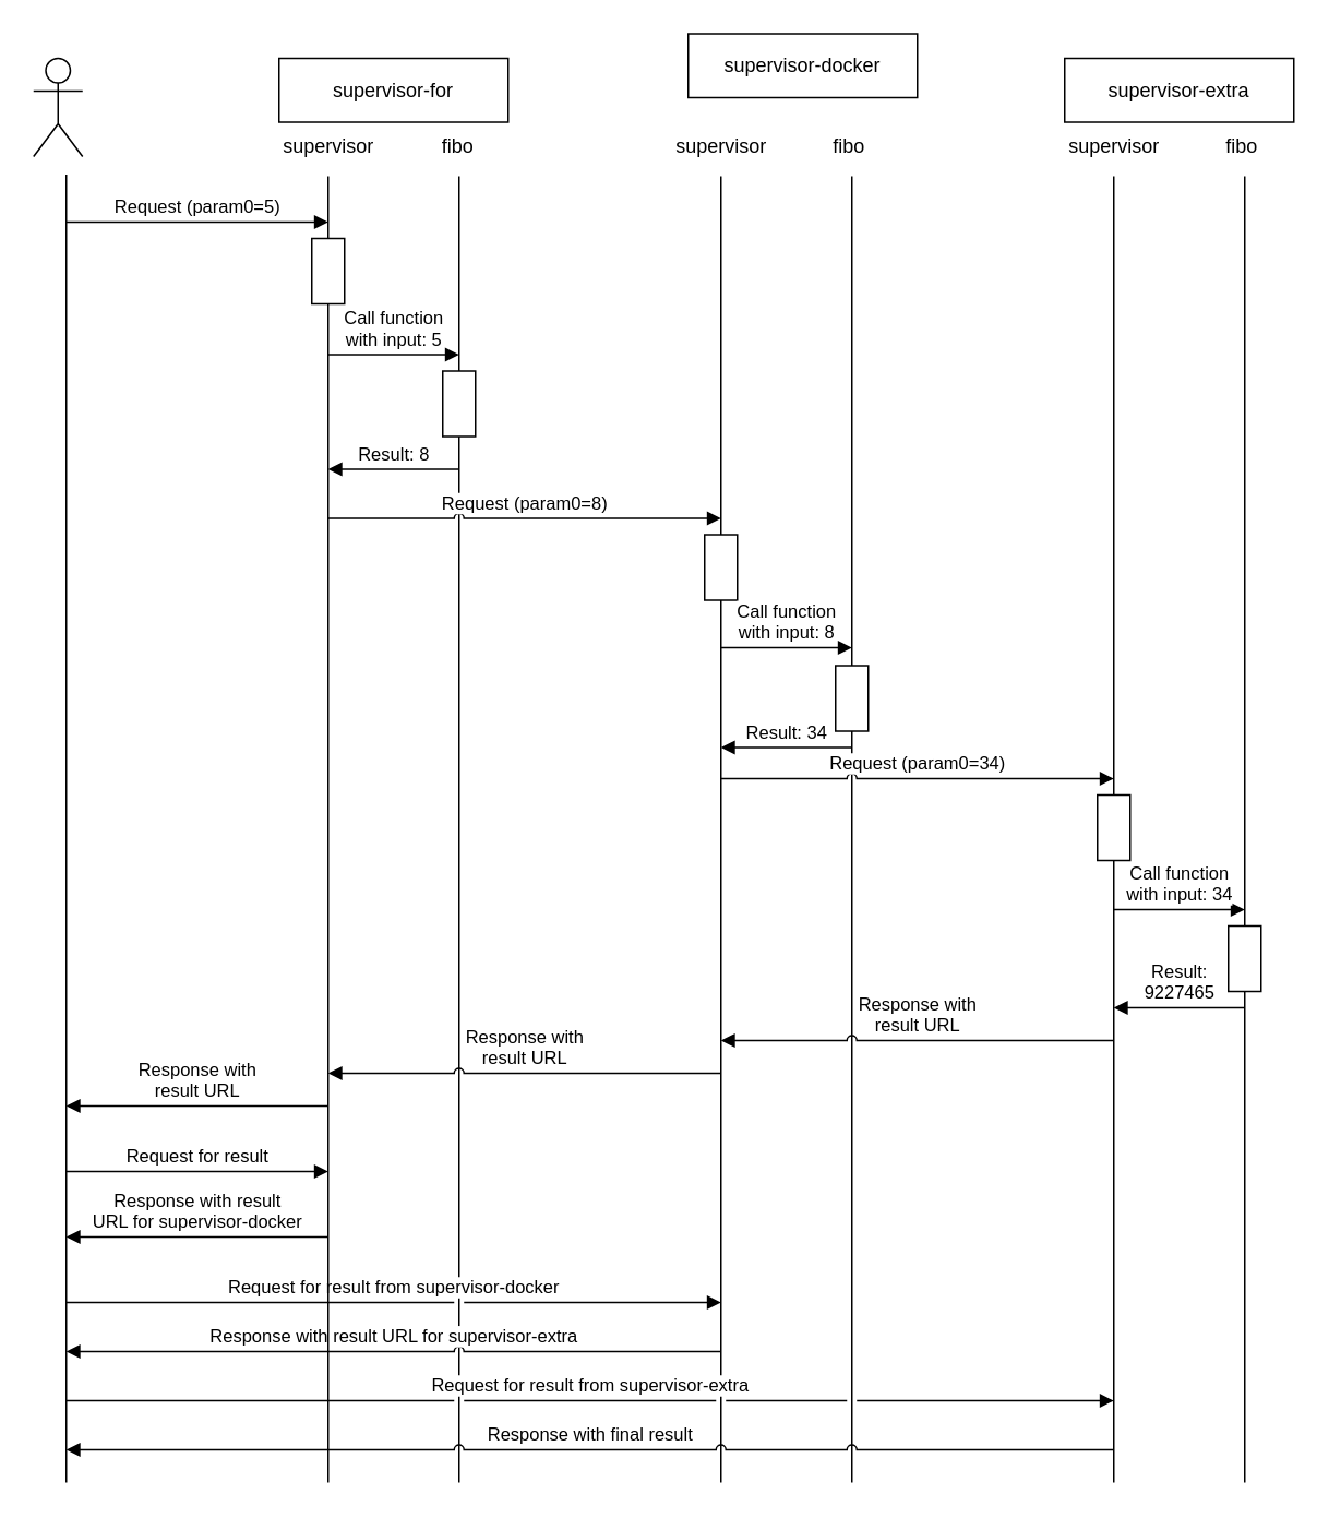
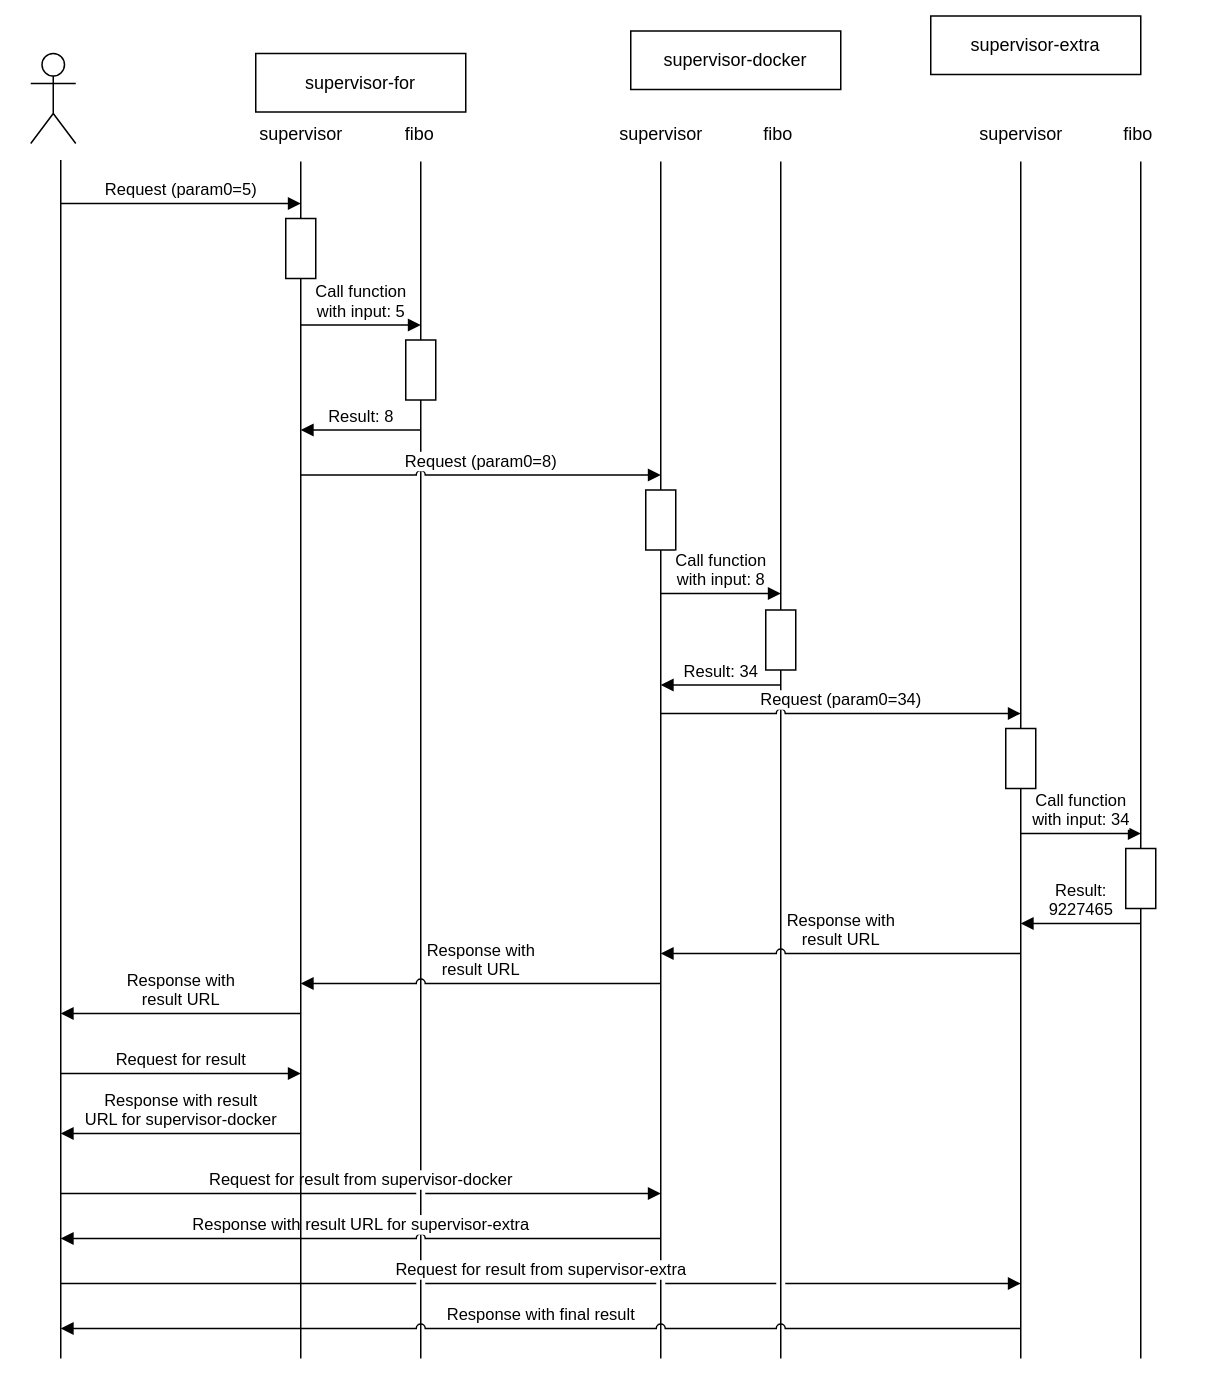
- <mxCell id="36" value="supervisor-extra" style="html=1;whiteSpace=wrap;" parent="1" vertex="1"><mxGeometry x="650" y="35" width="140" height="39" as="geometry" /></mxCell>
+ <mxCell id="36" value="supervisor-extra" style="html=1;whiteSpace=wrap;" parent="1" vertex="1"><mxGeometry x="620" y="10" width="140" height="39" as="geometry" /></mxCell>
